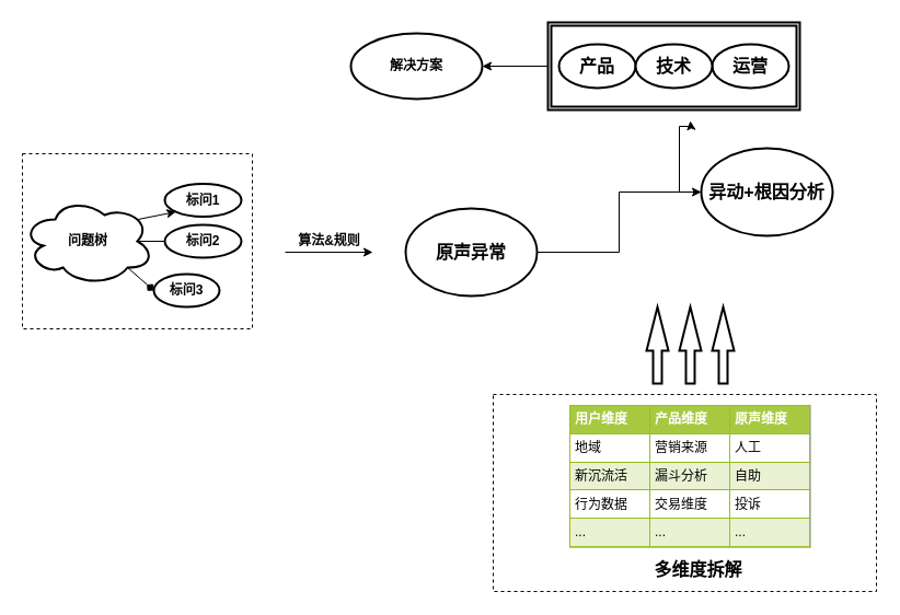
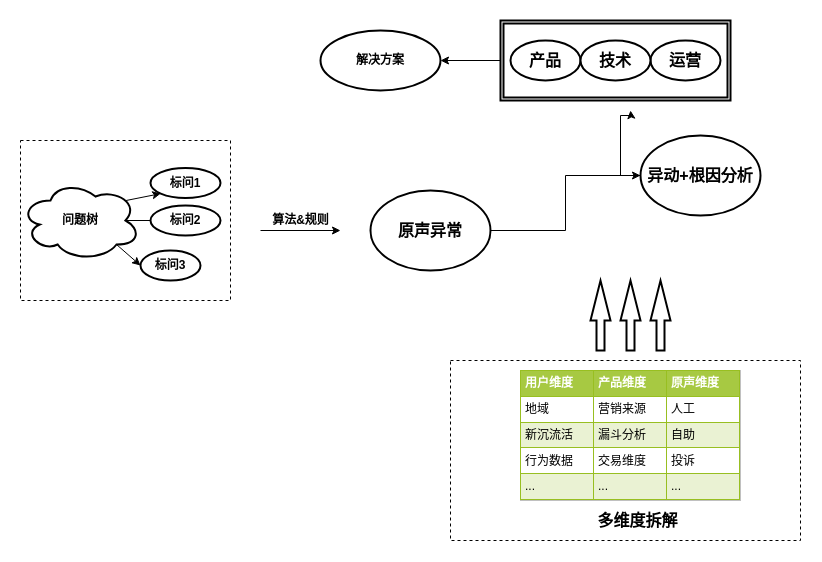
- <mxCell id="13" value="" style="endArrow=diamond;html=1;exitX=0.8;exitY=0.8;exitDx=0;exitDy=0;exitPerimeter=0;entryX=0;entryY=0.5;entryDx=0;entryDy=0;" edge="1" parent="1" source="8" target="12"><mxGeometry width="50" height="50" relative="1" as="geometry"><mxPoint x="170" y="325" as="sourcePoint" /><mxPoint x="150" y="260" as="targetPoint" /></mxGeometry></mxCell>
+ <mxCell id="13" value="" style="endArrow=classic;html=1;exitX=0.8;exitY=0.8;exitDx=0;exitDy=0;exitPerimeter=0;entryX=0;entryY=0.5;entryDx=0;entryDy=0;" edge="1" parent="1" source="8" target="12"><mxGeometry width="50" height="50" relative="1" as="geometry"><mxPoint x="170" y="325" as="sourcePoint" /><mxPoint x="150" y="260" as="targetPoint" /></mxGeometry></mxCell>
